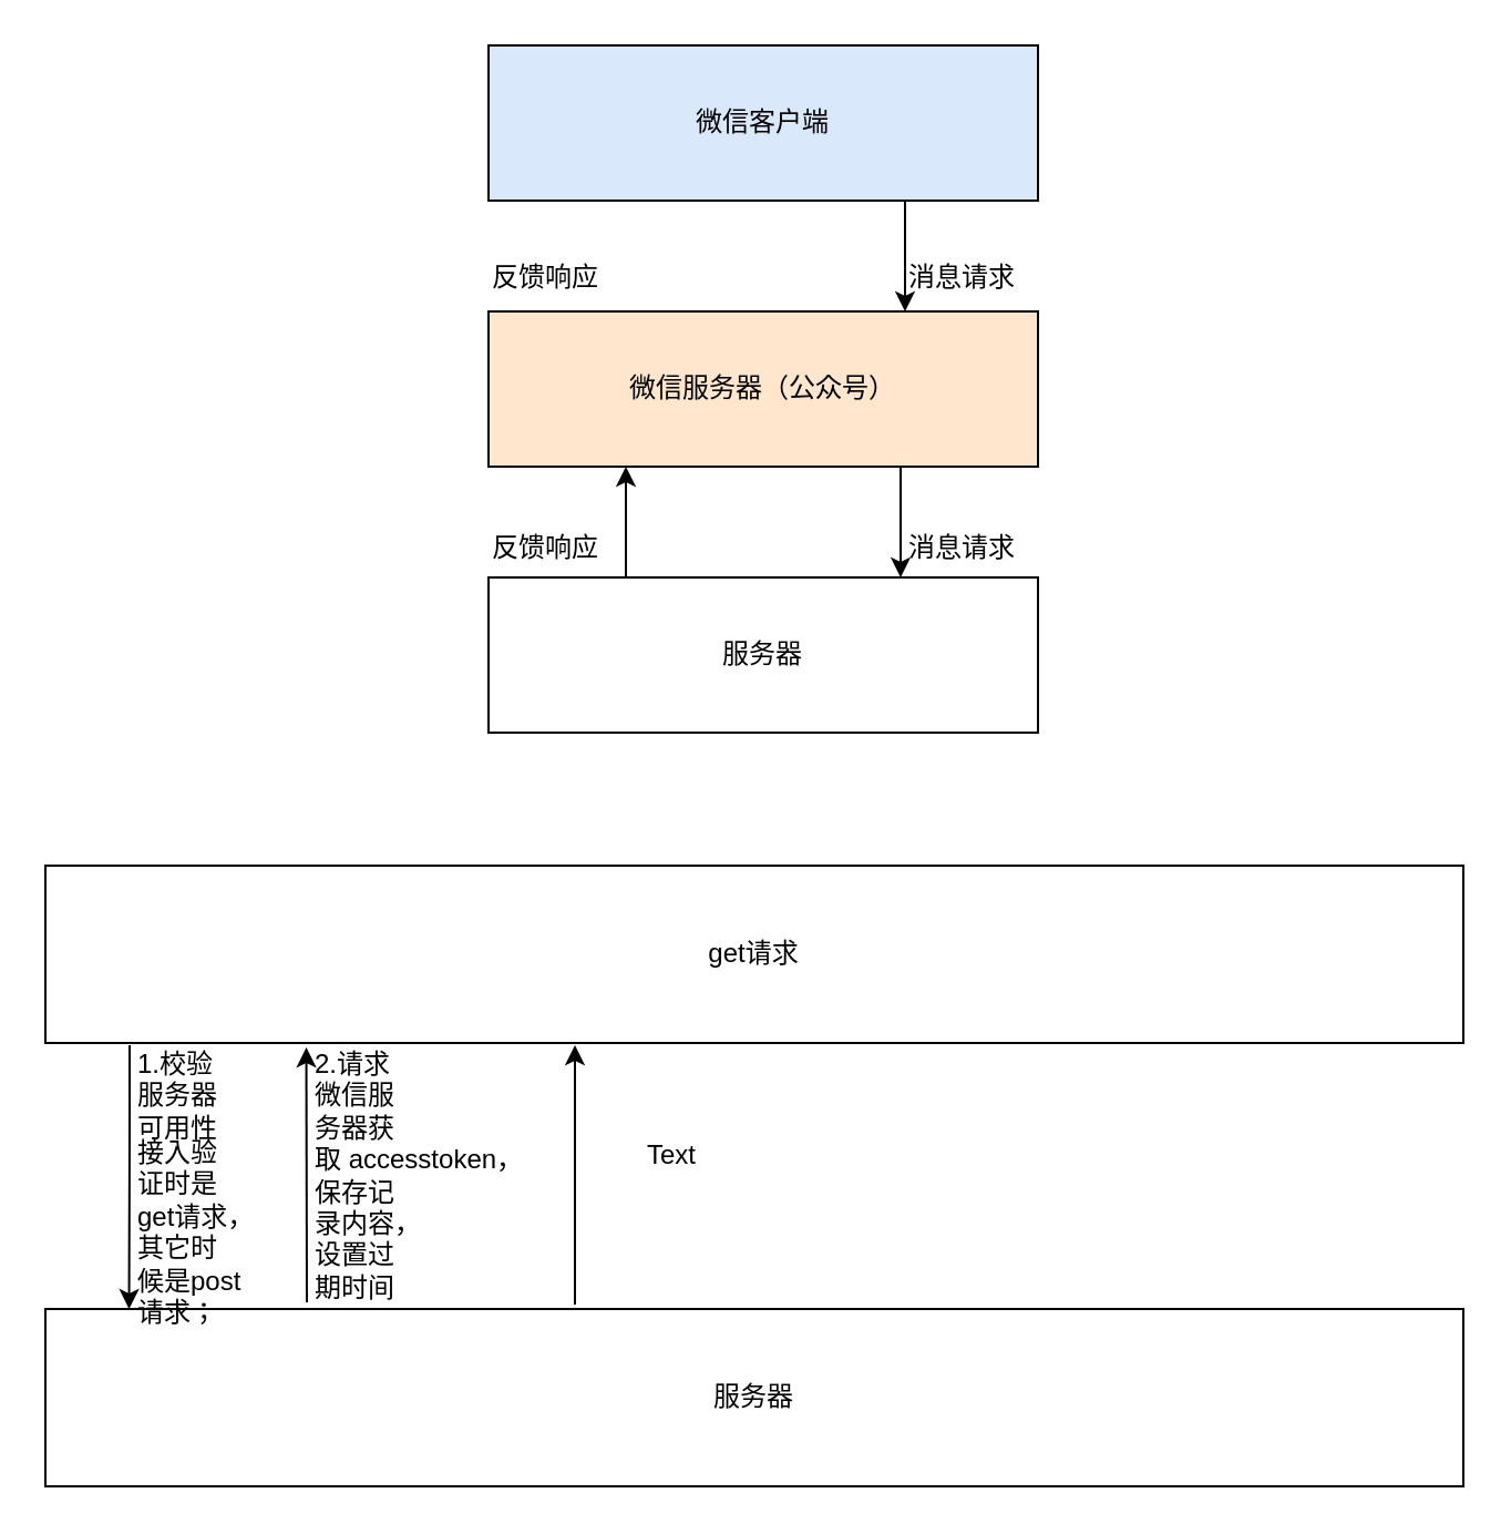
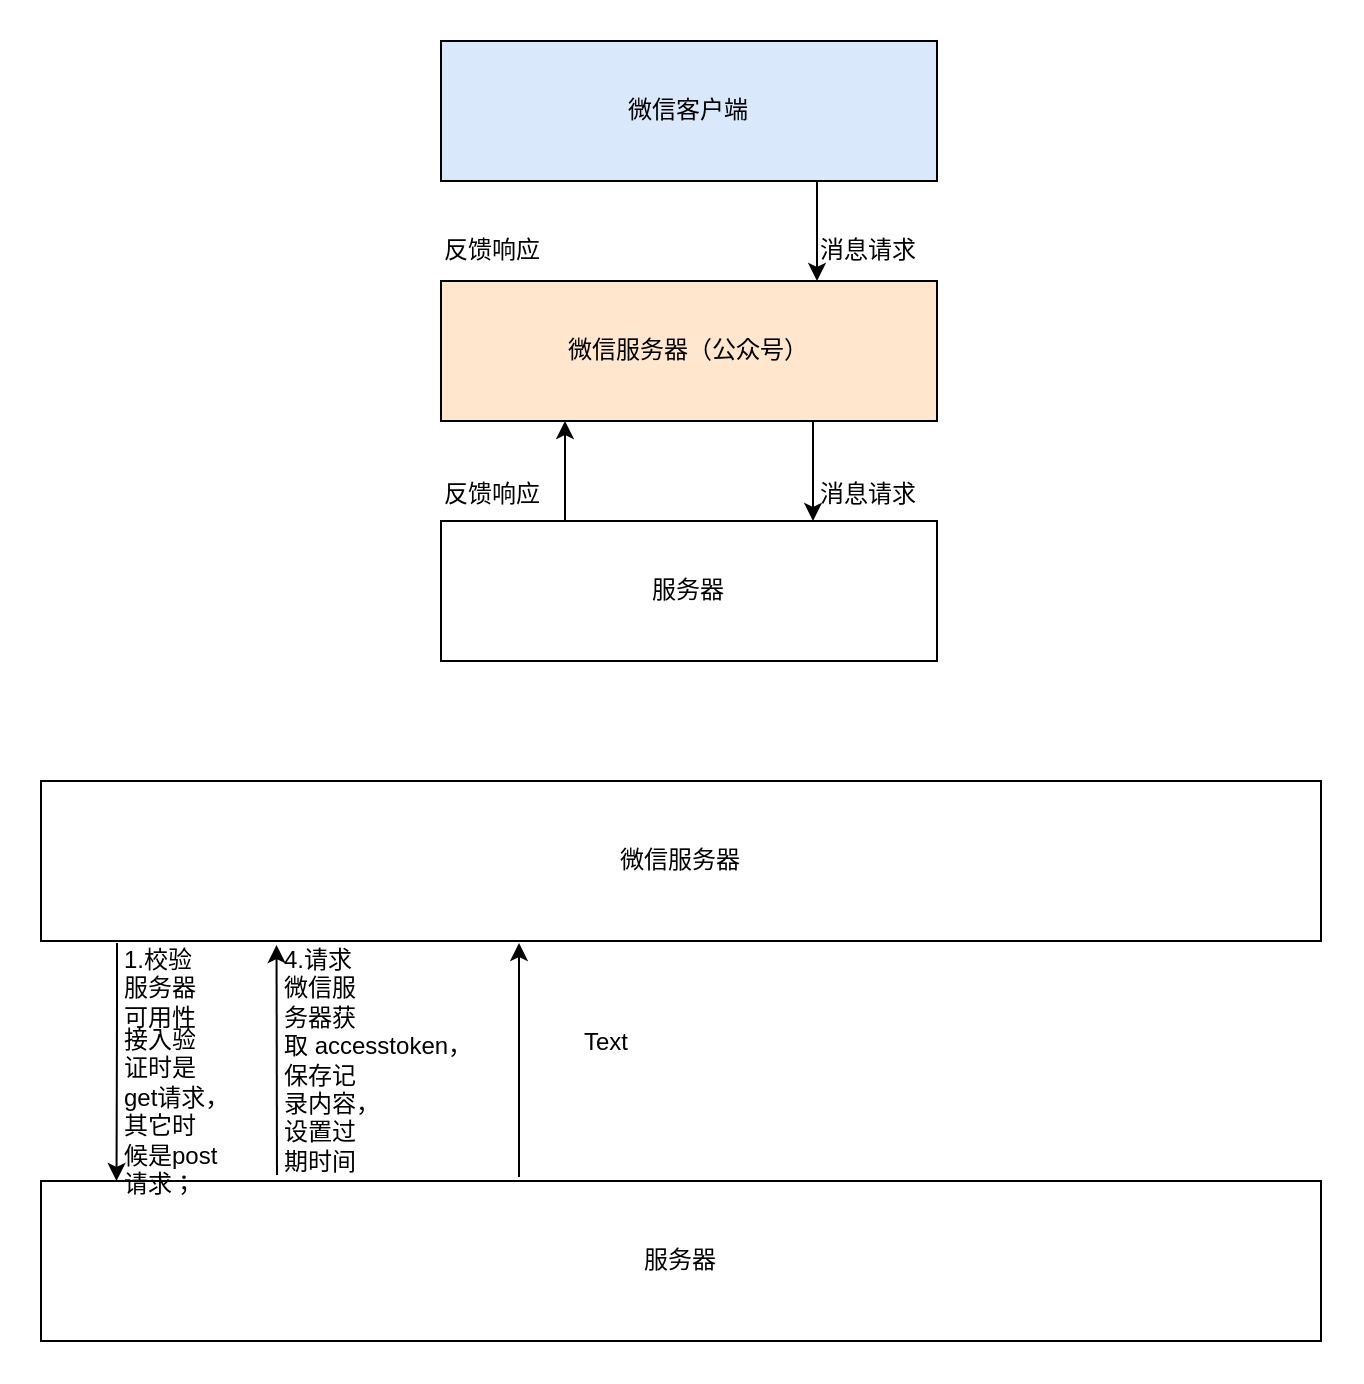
- <mxCell id="12" value="get请求" style="rounded=0;whiteSpace=wrap;html=1;" vertex="1" parent="1"><mxGeometry x="20" y="390" width="640" height="80" as="geometry" /></mxCell>
+ <mxCell id="12" value="微信服务器" style="rounded=0;whiteSpace=wrap;html=1;" vertex="1" parent="1"><mxGeometry x="20" y="390" width="640" height="80" as="geometry" /></mxCell>
- <mxCell id="18" value="2.请求&lt;br&gt;微信服&lt;br&gt;务器获&lt;br&gt;取 accesstoken，&lt;br&gt;保存记&lt;br&gt;录内容，&lt;br&gt;设置过&lt;br&gt;期时间&lt;br&gt;" style="text;html=1;resizable=0;points=[];autosize=1;align=left;verticalAlign=top;spacingTop=-4;" vertex="1" parent="1"><mxGeometry x="140" y="470" width="110" height="110" as="geometry" /></mxCell>
+ <mxCell id="18" value="4.请求&lt;br&gt;微信服&lt;br&gt;务器获&lt;br&gt;取 accesstoken，&lt;br&gt;保存记&lt;br&gt;录内容，&lt;br&gt;设置过&lt;br&gt;期时间&lt;br&gt;" style="text;html=1;resizable=0;points=[];autosize=1;align=left;verticalAlign=top;spacingTop=-4;" vertex="1" parent="1"><mxGeometry x="140" y="470" width="110" height="110" as="geometry" /></mxCell>
